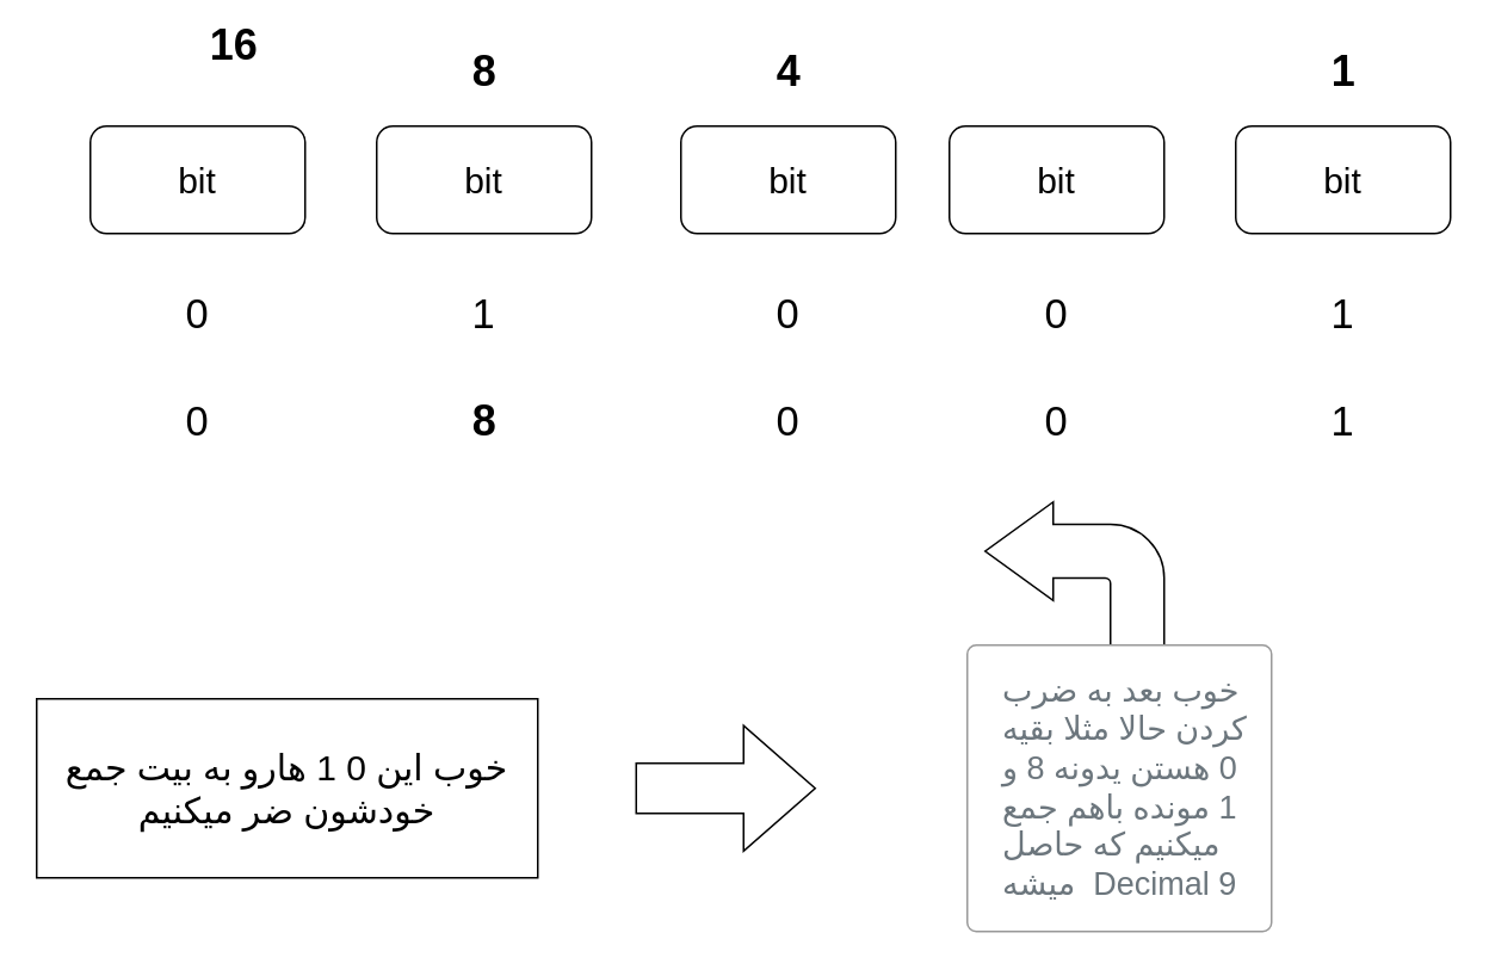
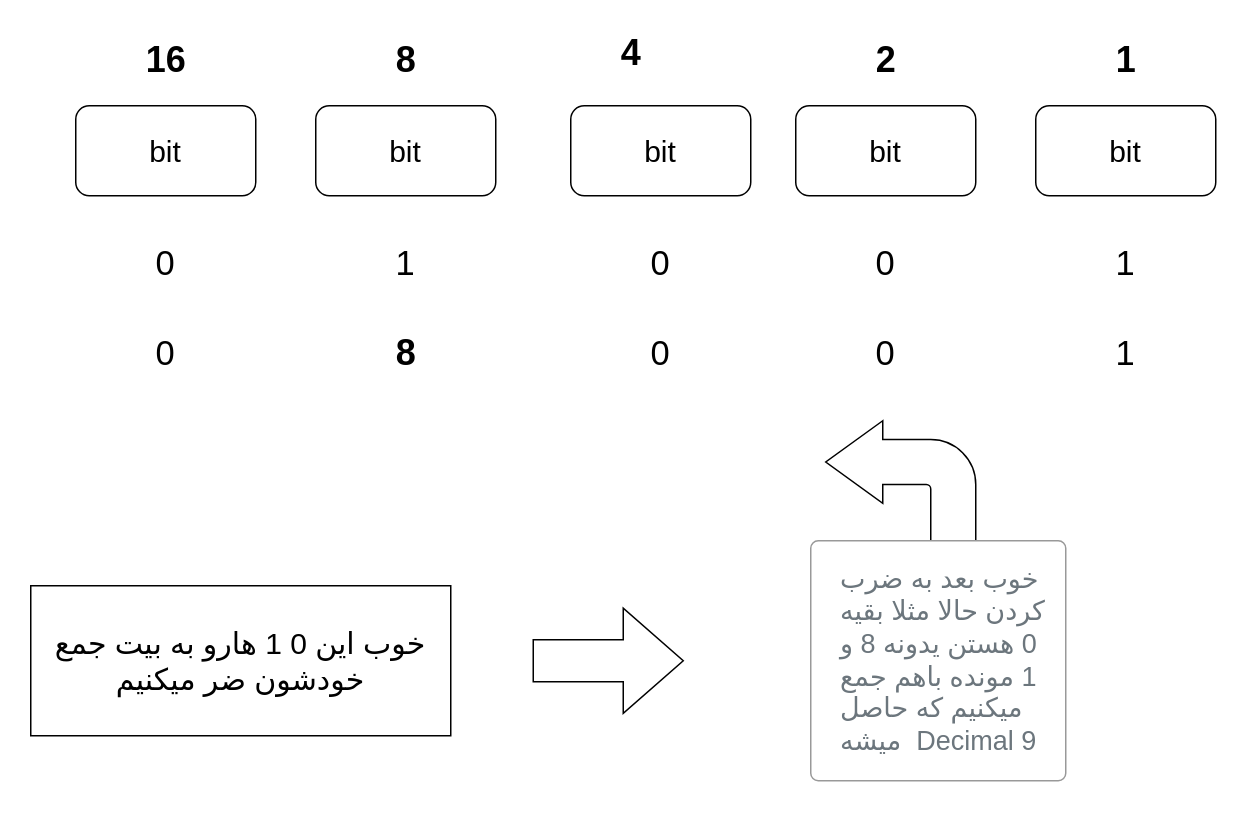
- <mxCell id="8" value="16" style="text;strokeColor=none;fillColor=none;html=1;fontSize=24;fontStyle=1;verticalAlign=middle;align=center;" vertex="1" parent="1"><mxGeometry x="80" y="5" width="100" height="40" as="geometry" /></mxCell>
+ <mxCell id="8" value="16" style="text;strokeColor=none;fillColor=none;html=1;fontSize=24;fontStyle=1;verticalAlign=middle;align=center;" vertex="1" parent="1"><mxGeometry x="60" y="20" width="100" height="40" as="geometry" /></mxCell>
- <mxCell id="6" value="4" style="text;strokeColor=none;fillColor=none;html=1;fontSize=24;fontStyle=1;verticalAlign=middle;align=center;" vertex="1" parent="1"><mxGeometry x="390" y="20" width="100" height="40" as="geometry" /></mxCell>
+ <mxCell id="6" value="4" style="text;strokeColor=none;fillColor=none;html=1;fontSize=24;fontStyle=1;verticalAlign=middle;align=center;" vertex="1" parent="1"><mxGeometry x="370" y="15" width="100" height="40" as="geometry" /></mxCell>
+ <mxCell id="5" value="2" style="text;strokeColor=none;fillColor=none;html=1;fontSize=24;fontStyle=1;verticalAlign=middle;align=center;" vertex="1" parent="1"><mxGeometry x="540" y="20" width="100" height="40" as="geometry" /></mxCell>
